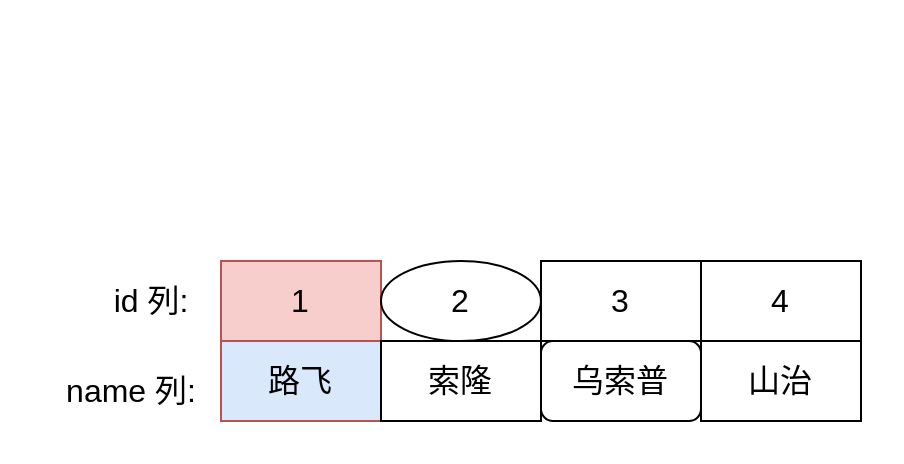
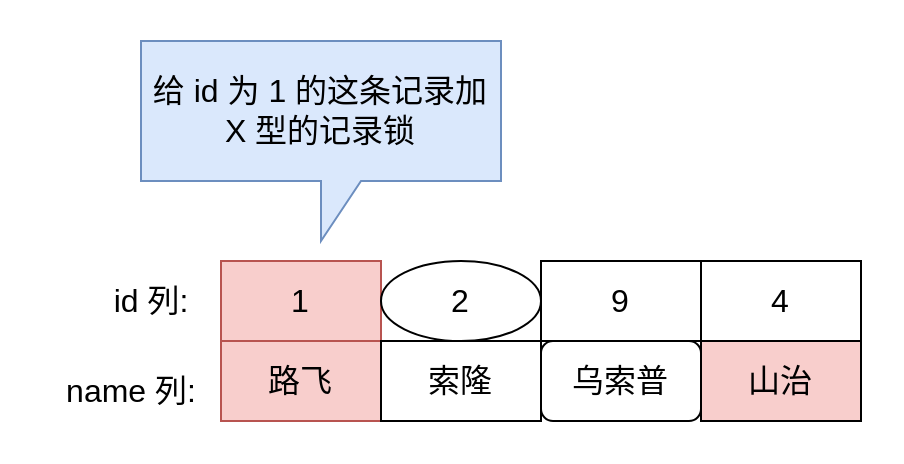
+ <mxCell id="12" value="给 id 为 1 的这条记录加 X 型的记录锁" style="shape=callout;whiteSpace=wrap;html=1;perimeter=calloutPerimeter;fontSize=16;fillColor=#dae8fc;strokeColor=#6c8ebf;" vertex="1" parent="1"><mxGeometry x="70" y="20" width="180" height="100" as="geometry" /></mxCell>
- <mxCell id="4" value="3" style="rounded=0;whiteSpace=wrap;html=1;fontSize=16;" vertex="1" parent="1"><mxGeometry x="270" y="130" width="80" height="40" as="geometry" /></mxCell>
+ <mxCell id="4" value="9" style="rounded=0;whiteSpace=wrap;html=1;fontSize=16;" vertex="1" parent="1"><mxGeometry x="270" y="130" width="80" height="40" as="geometry" /></mxCell>
- <mxCell id="6" value="路飞" style="rounded=0;whiteSpace=wrap;html=1;fontSize=16;fillColor=#dae8fc;strokeColor=#b85450;" vertex="1" parent="1"><mxGeometry x="110" y="170" width="80" height="40" as="geometry" /></mxCell>
+ <mxCell id="6" value="路飞" style="rounded=0;whiteSpace=wrap;html=1;fontSize=16;fillColor=#f8cecc;strokeColor=#b85450;" vertex="1" parent="1"><mxGeometry x="110" y="170" width="80" height="40" as="geometry" /></mxCell>
- <mxCell id="9" value="山治" style="rounded=0;whiteSpace=wrap;html=1;fontSize=16;" vertex="1" parent="1"><mxGeometry x="350" y="170" width="80" height="40" as="geometry" /></mxCell>
+ <mxCell id="9" value="山治" style="rounded=0;whiteSpace=wrap;html=1;fontSize=16;fillColor=#f8cecc;" vertex="1" parent="1"><mxGeometry x="350" y="170" width="80" height="40" as="geometry" /></mxCell>
